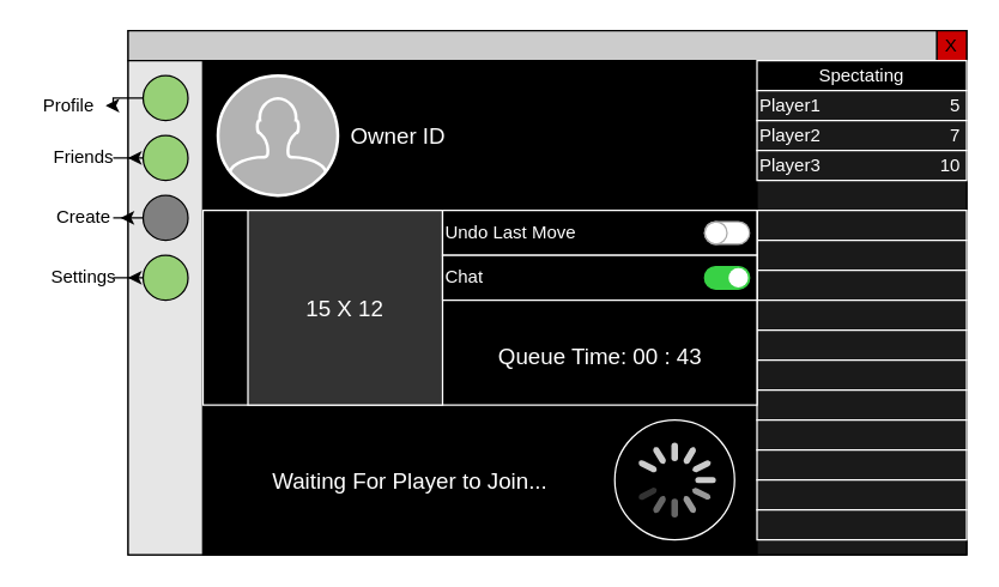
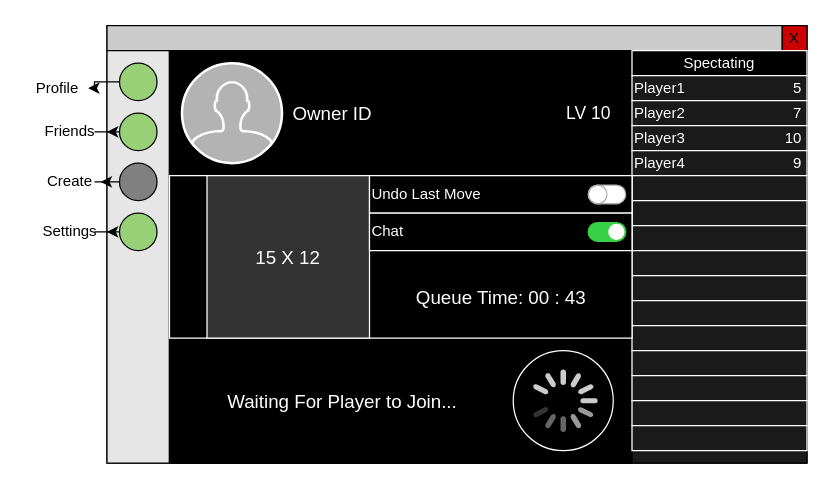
+ <mxCell id="39" value="&lt;font color=&quot;#ffffff&quot; style=&quot;font-size: 14px&quot;&gt;LV 10&lt;/font&gt;" style="text;html=1;resizable=0;autosize=1;align=center;verticalAlign=middle;points=[];fillColor=none;strokeColor=none;rounded=0;" parent="1" vertex="1"><mxGeometry x="445" y="80" width="50" height="20" as="geometry" /></mxCell>
+ <mxCell id="25" value="&lt;font color=&quot;#ffffff&quot;&gt;Player4&amp;nbsp; &amp;nbsp; &amp;nbsp; &amp;nbsp; &amp;nbsp; &amp;nbsp; &amp;nbsp; &amp;nbsp; &amp;nbsp; &amp;nbsp; &amp;nbsp; &amp;nbsp; &amp;nbsp; 9&lt;/font&gt;" style="rounded=0;whiteSpace=wrap;html=1;fillColor=#1A1A1A;strokeColor=#FFFFFF;align=left;" parent="1" vertex="1"><mxGeometry x="505" y="120" width="140" height="20" as="geometry" /></mxCell>
